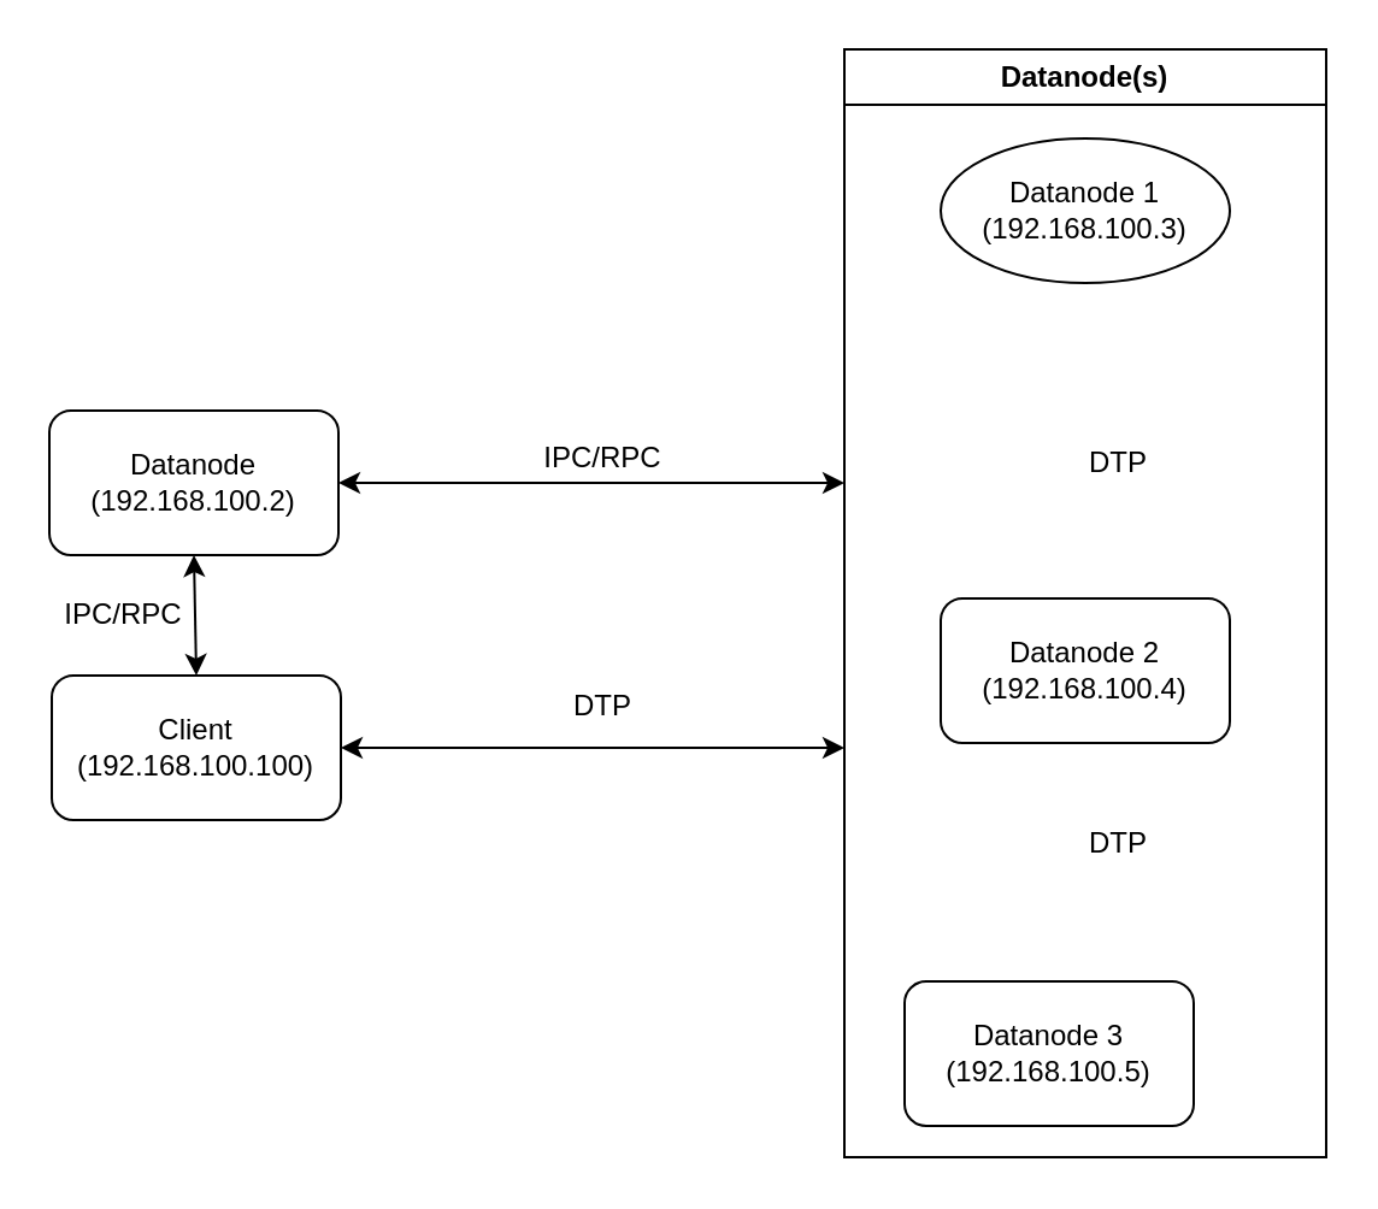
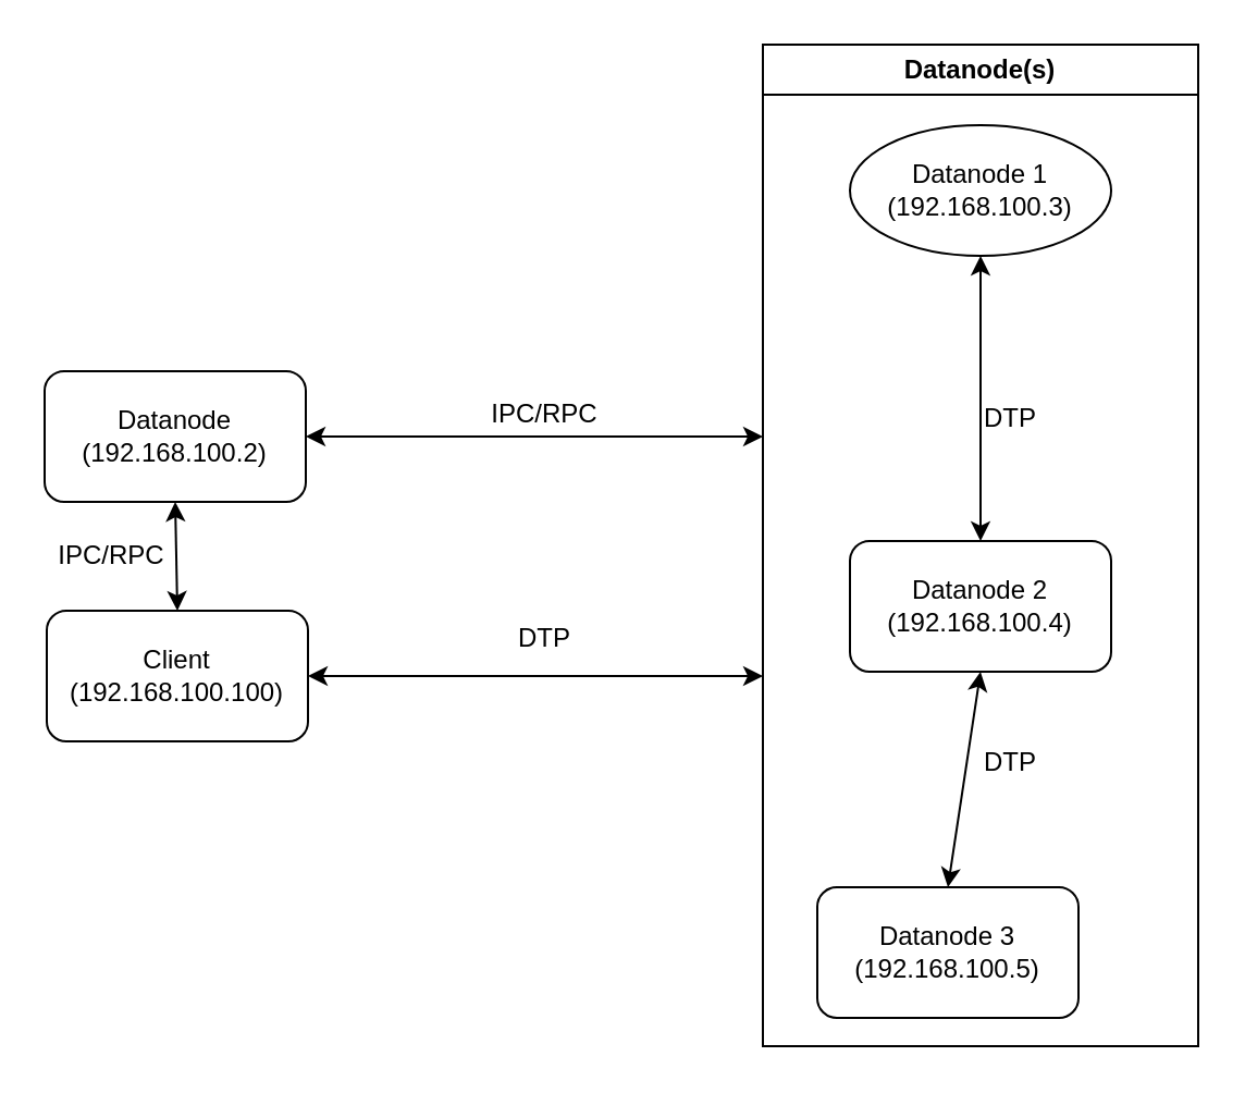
+ <mxCell id="9" value="" style="endArrow=classic;startArrow=classic;html=1;rounded=0;exitX=0.5;exitY=1;exitDx=0;exitDy=0;" parent="1" source="3" target="4" edge="1"><mxGeometry width="50" height="50" relative="1" as="geometry"><mxPoint x="310" y="477" as="sourcePoint" /><mxPoint x="360" y="427" as="targetPoint" /></mxGeometry></mxCell>
+ <mxCell id="10" value="" style="endArrow=classic;startArrow=classic;html=1;rounded=0;entryX=0.5;entryY=1;entryDx=0;entryDy=0;exitX=0.5;exitY=0;exitDx=0;exitDy=0;" parent="1" source="5" target="4" edge="1"><mxGeometry width="50" height="50" relative="1" as="geometry"><mxPoint x="310" y="477" as="sourcePoint" /><mxPoint x="360" y="427" as="targetPoint" /></mxGeometry></mxCell>
